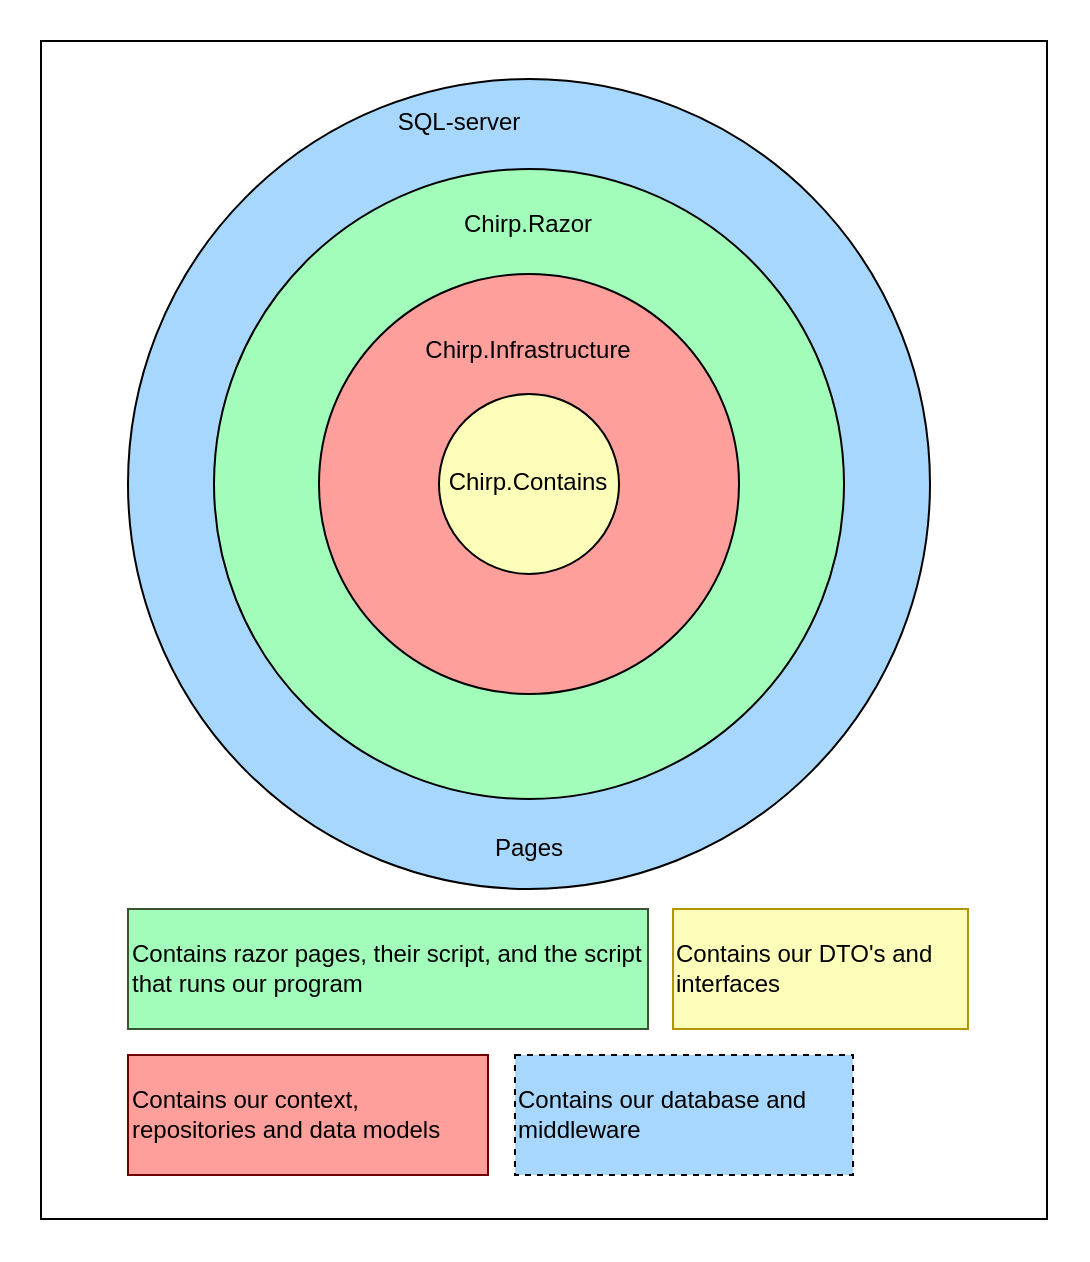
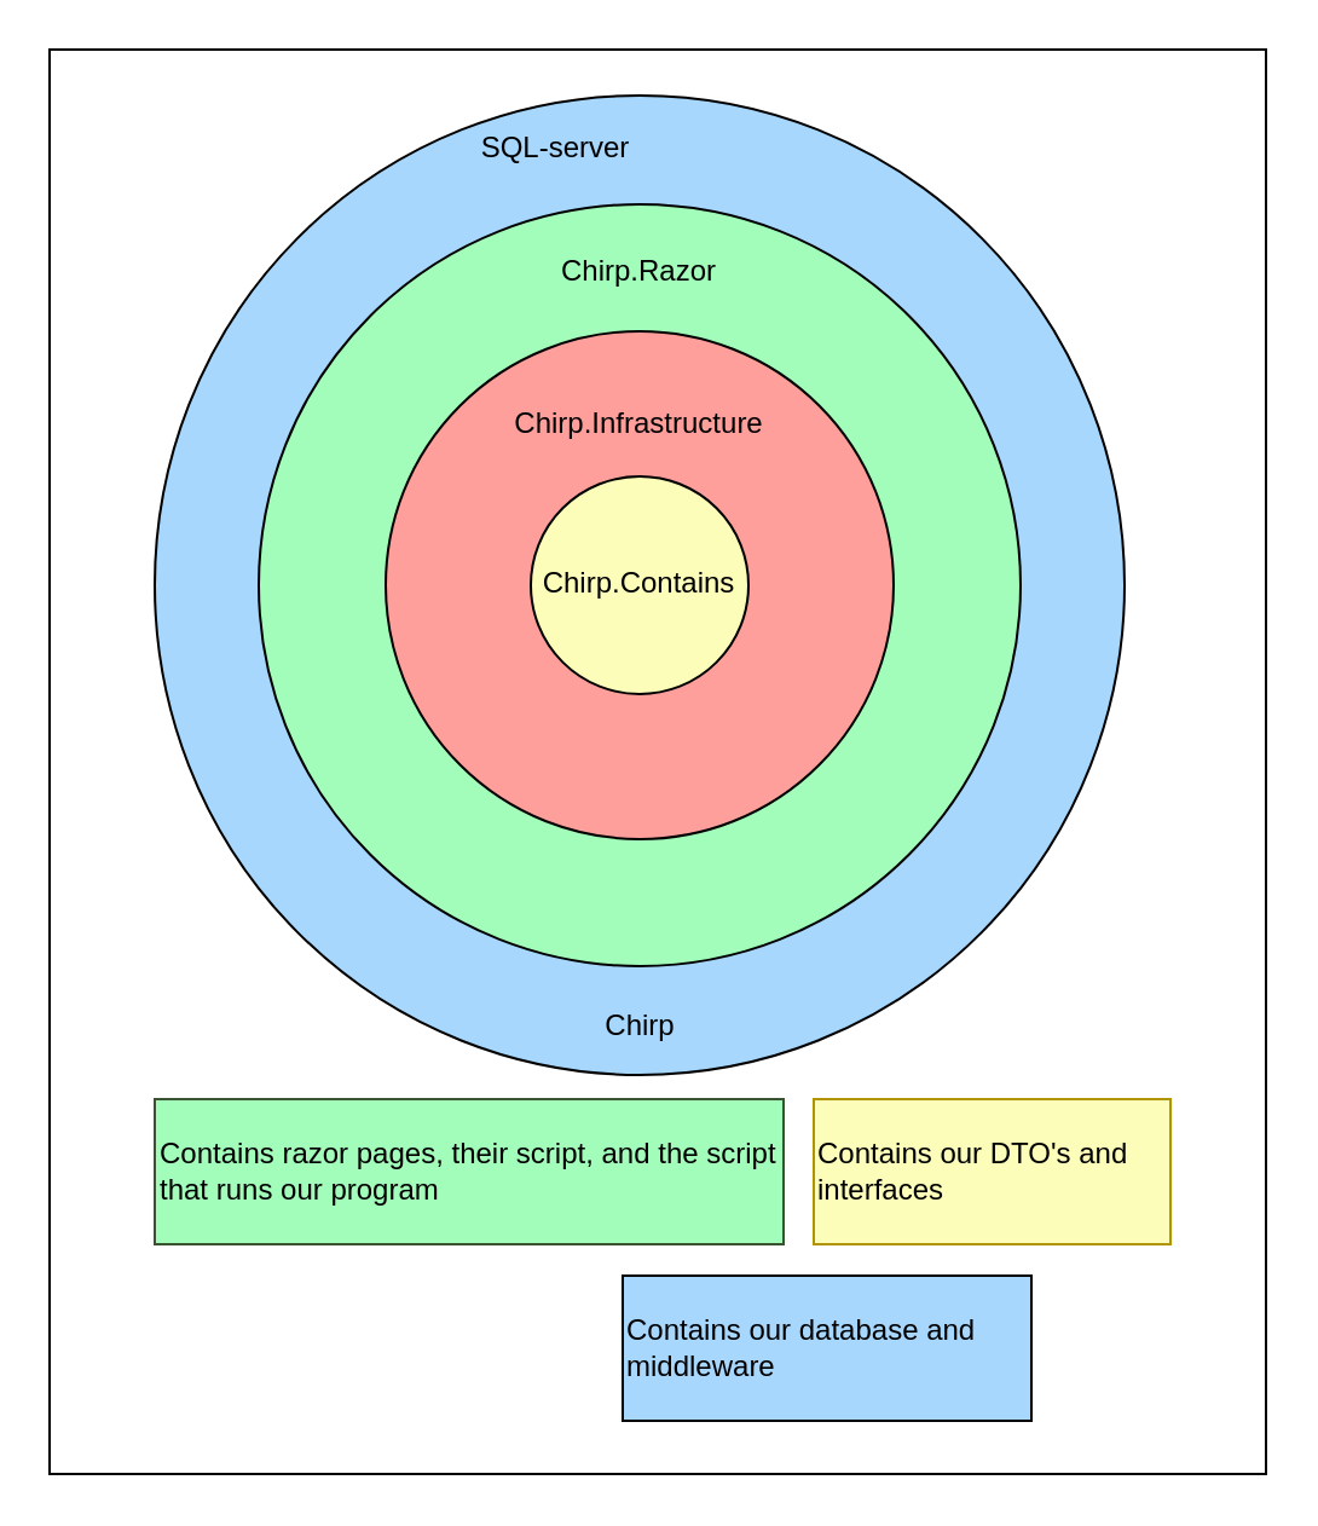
- <mxCell id="12" value="&lt;font color=&quot;#000000&quot;&gt;Pages&lt;/font&gt;" style="html=1;labelBackgroundColor=none;fontColor=#FFFFFF;fillColor=none;strokeColor=none;" parent="1" vertex="1"><mxGeometry x="242.5" y="413" width="43" height="22" as="geometry" /></mxCell>
+ <mxCell id="12" value="&lt;font color=&quot;#000000&quot;&gt;Chirp&lt;/font&gt;" style="html=1;labelBackgroundColor=none;fontColor=#FFFFFF;fillColor=none;strokeColor=none;" parent="1" vertex="1"><mxGeometry x="242.5" y="413" width="43" height="22" as="geometry" /></mxCell>
- <mxCell id="10" value="&lt;font color=&quot;#000000&quot;&gt;Contains our context, repositories and data models&lt;/font&gt;" style="rounded=0;whiteSpace=wrap;html=1;fillColor=#FE9F9B;fontColor=#ffffff;strokeColor=#6F0000;align=left;" parent="1" vertex="1"><mxGeometry x="63.5" y="527" width="180" height="60" as="geometry" /></mxCell>
- <mxCell id="13" value="Contains our database and middleware" style="rounded=0;whiteSpace=wrap;html=1;labelBackgroundColor=none;strokeColor=#000000;strokeWidth=1;fontColor=#000000;fillColor=#A7D7FD;align=left;dashed=1;" parent="1" vertex="1"><mxGeometry x="257" y="527" width="169" height="60" as="geometry" /></mxCell>
+ <mxCell id="13" value="Contains our database and middleware" style="rounded=0;whiteSpace=wrap;html=1;labelBackgroundColor=none;strokeColor=#000000;strokeWidth=1;fontColor=#000000;fillColor=#A7D7FD;align=left;" parent="1" vertex="1"><mxGeometry x="257" y="527" width="169" height="60" as="geometry" /></mxCell>
